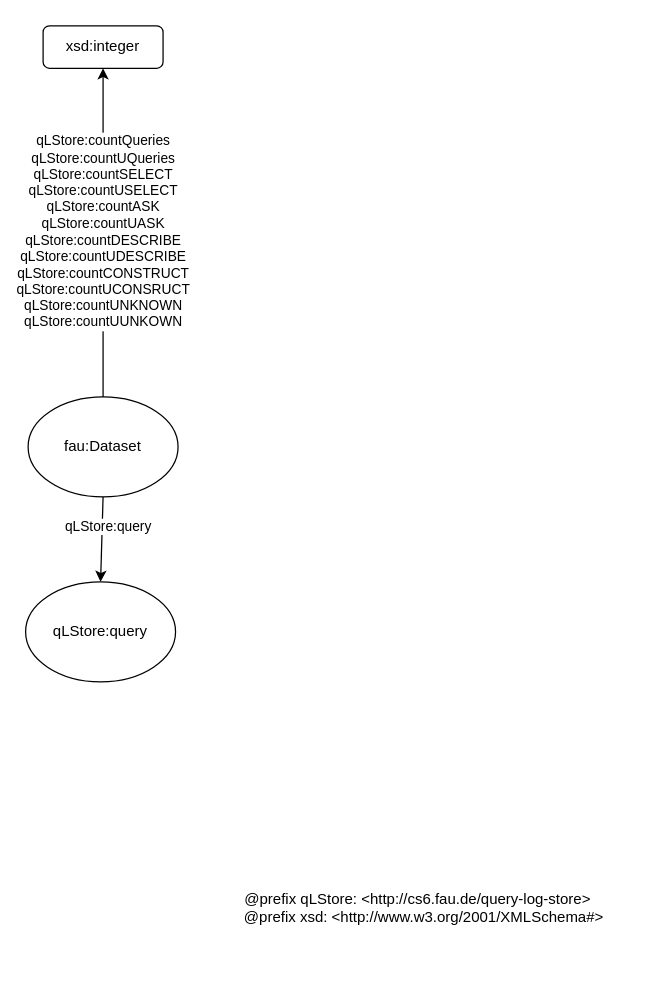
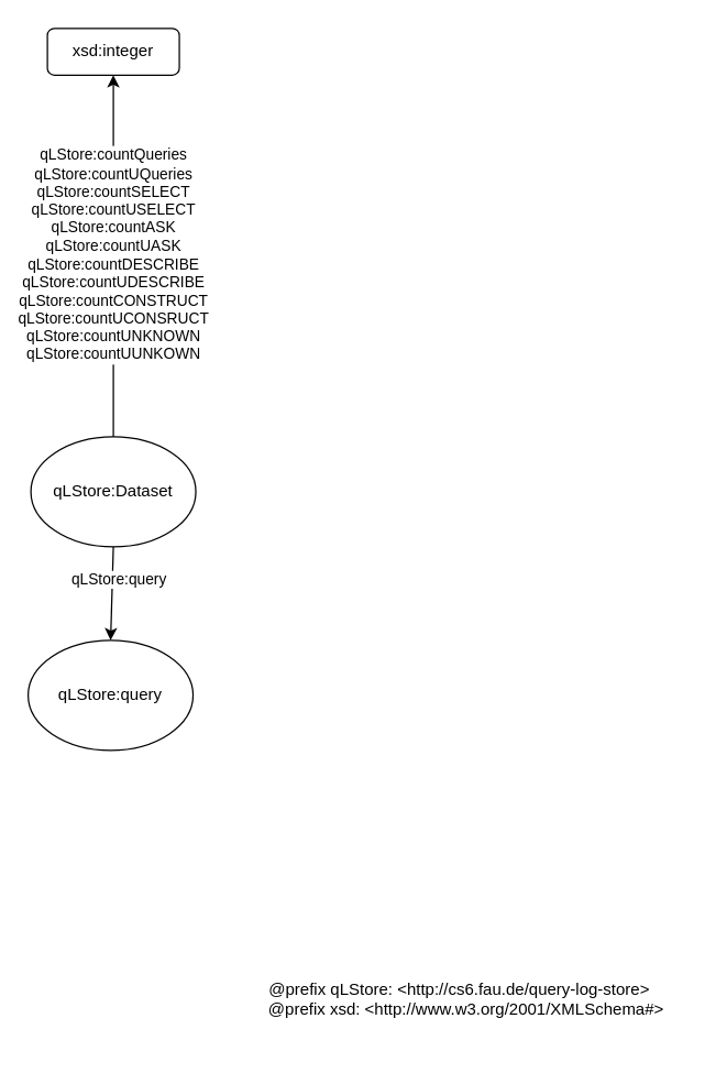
- <mxCell id="2" value="fau:Dataset" style="ellipse;whiteSpace=wrap;html=1;" vertex="1" parent="1"><mxGeometry x="22" y="317" width="120" height="80" as="geometry" /></mxCell>
+ <mxCell id="2" value="qLStore:Dataset" style="ellipse;whiteSpace=wrap;html=1;" vertex="1" parent="1"><mxGeometry x="22" y="317" width="120" height="80" as="geometry" /></mxCell>
